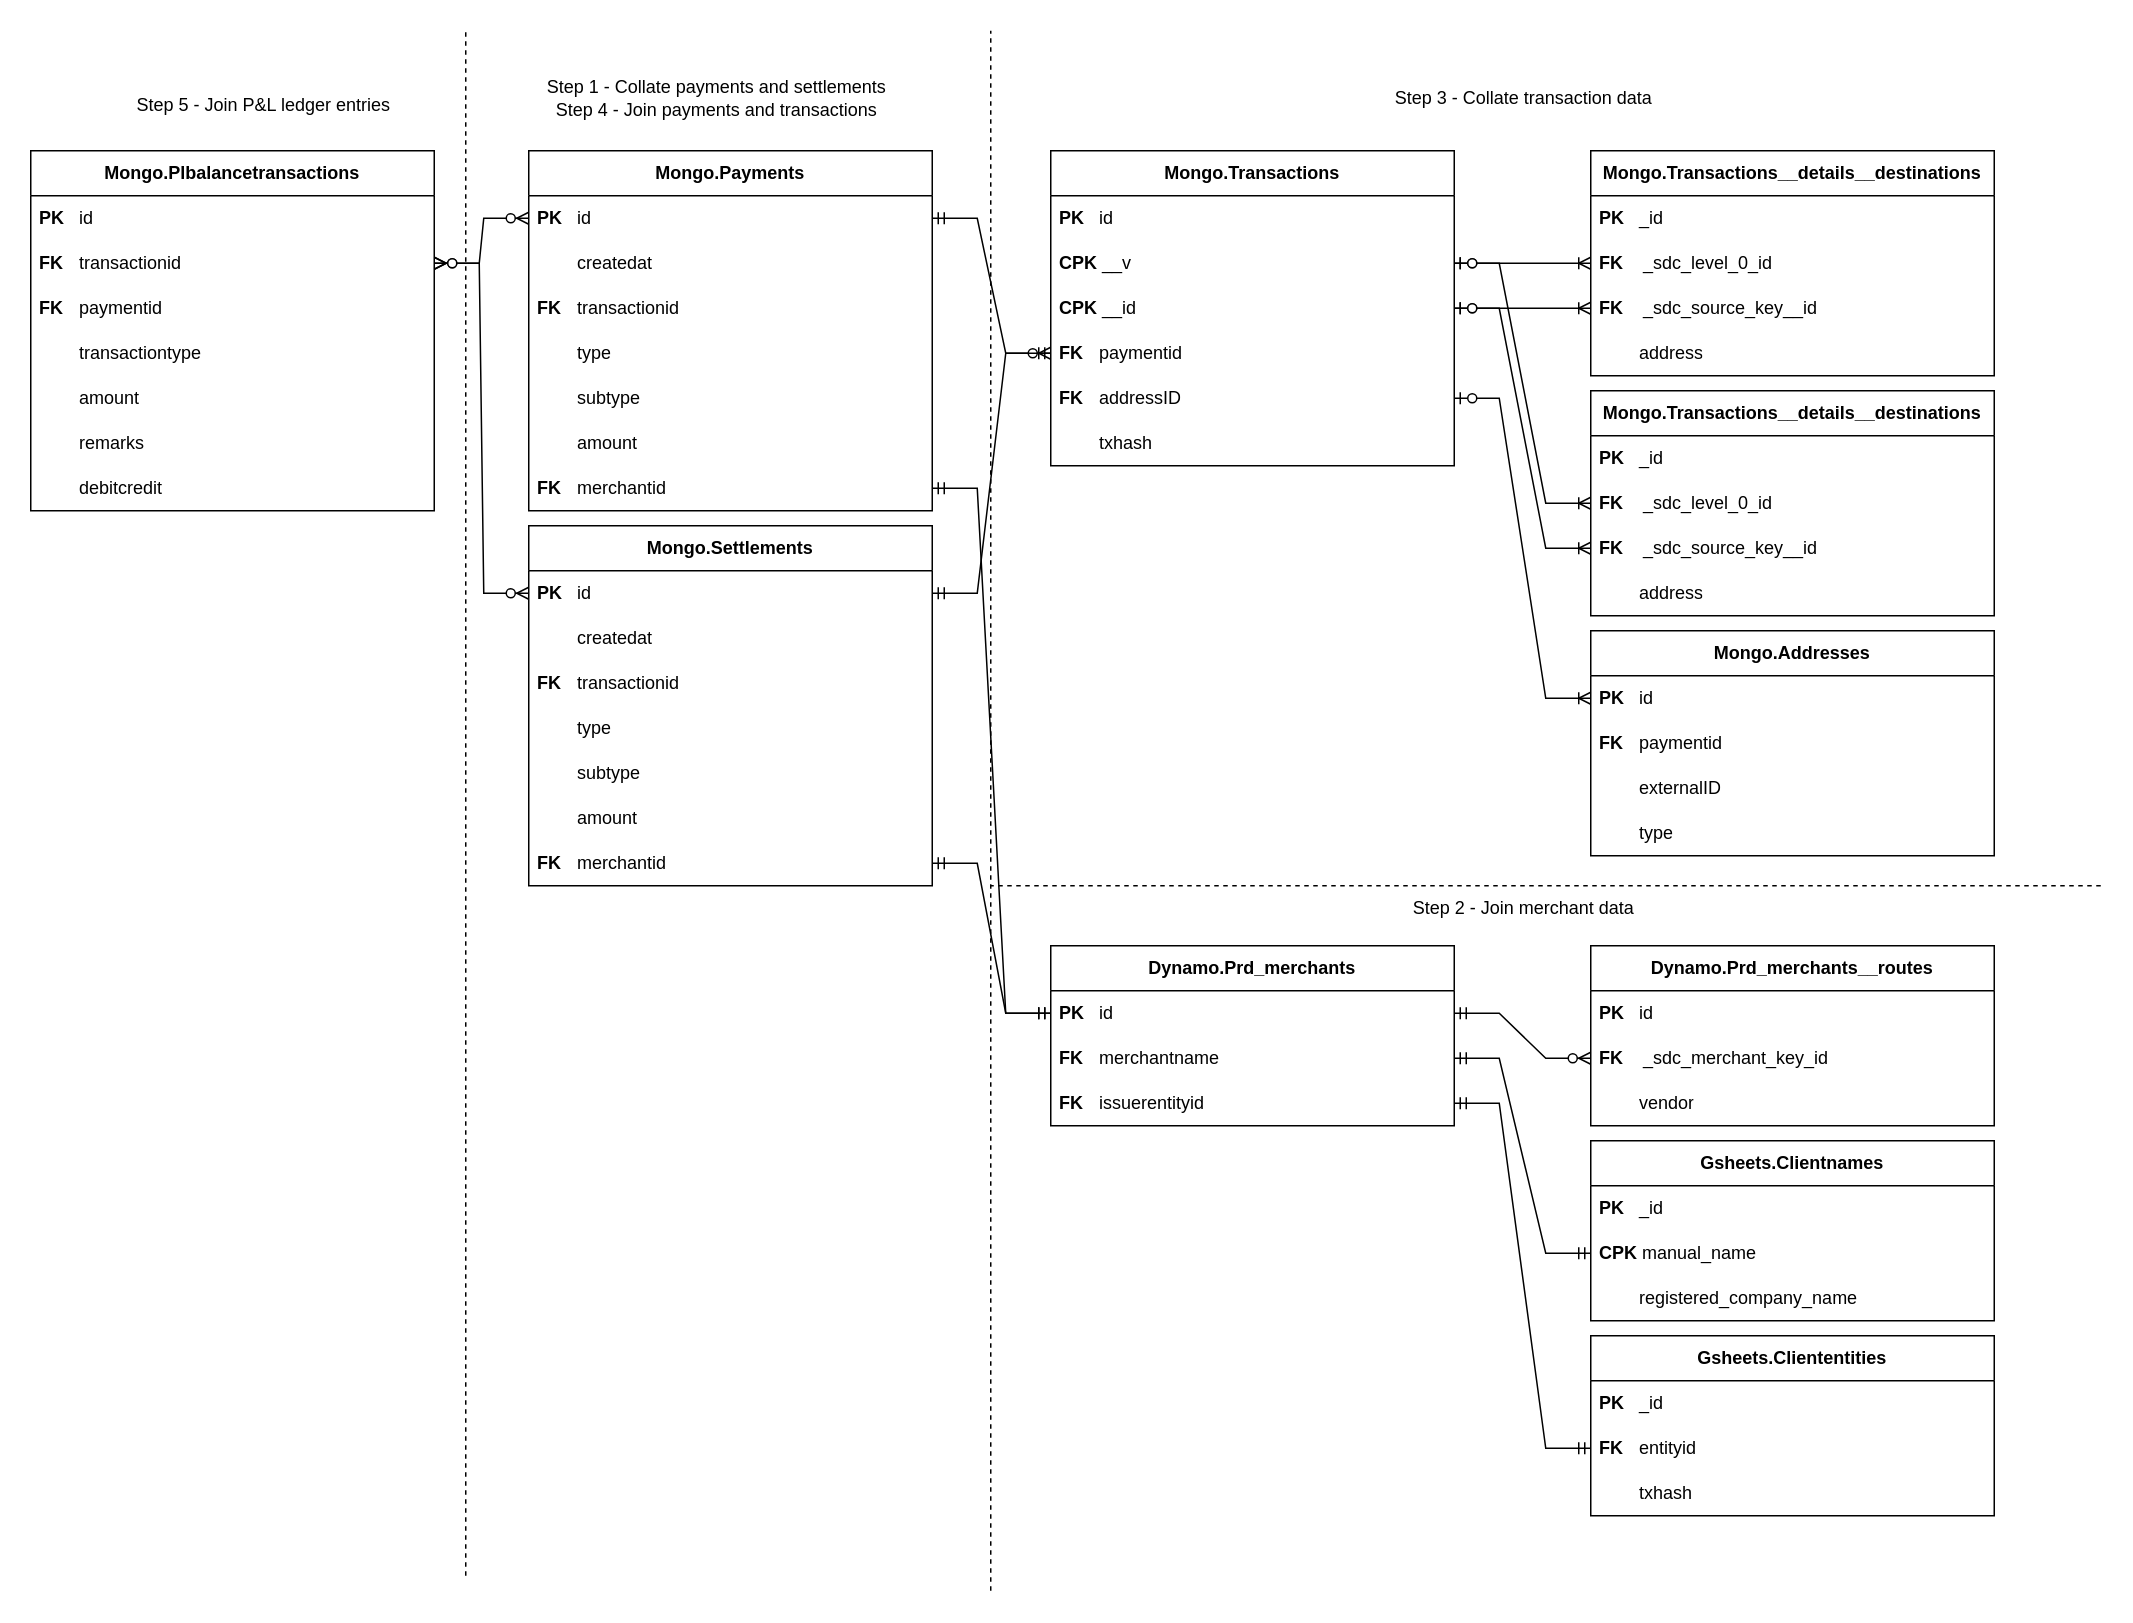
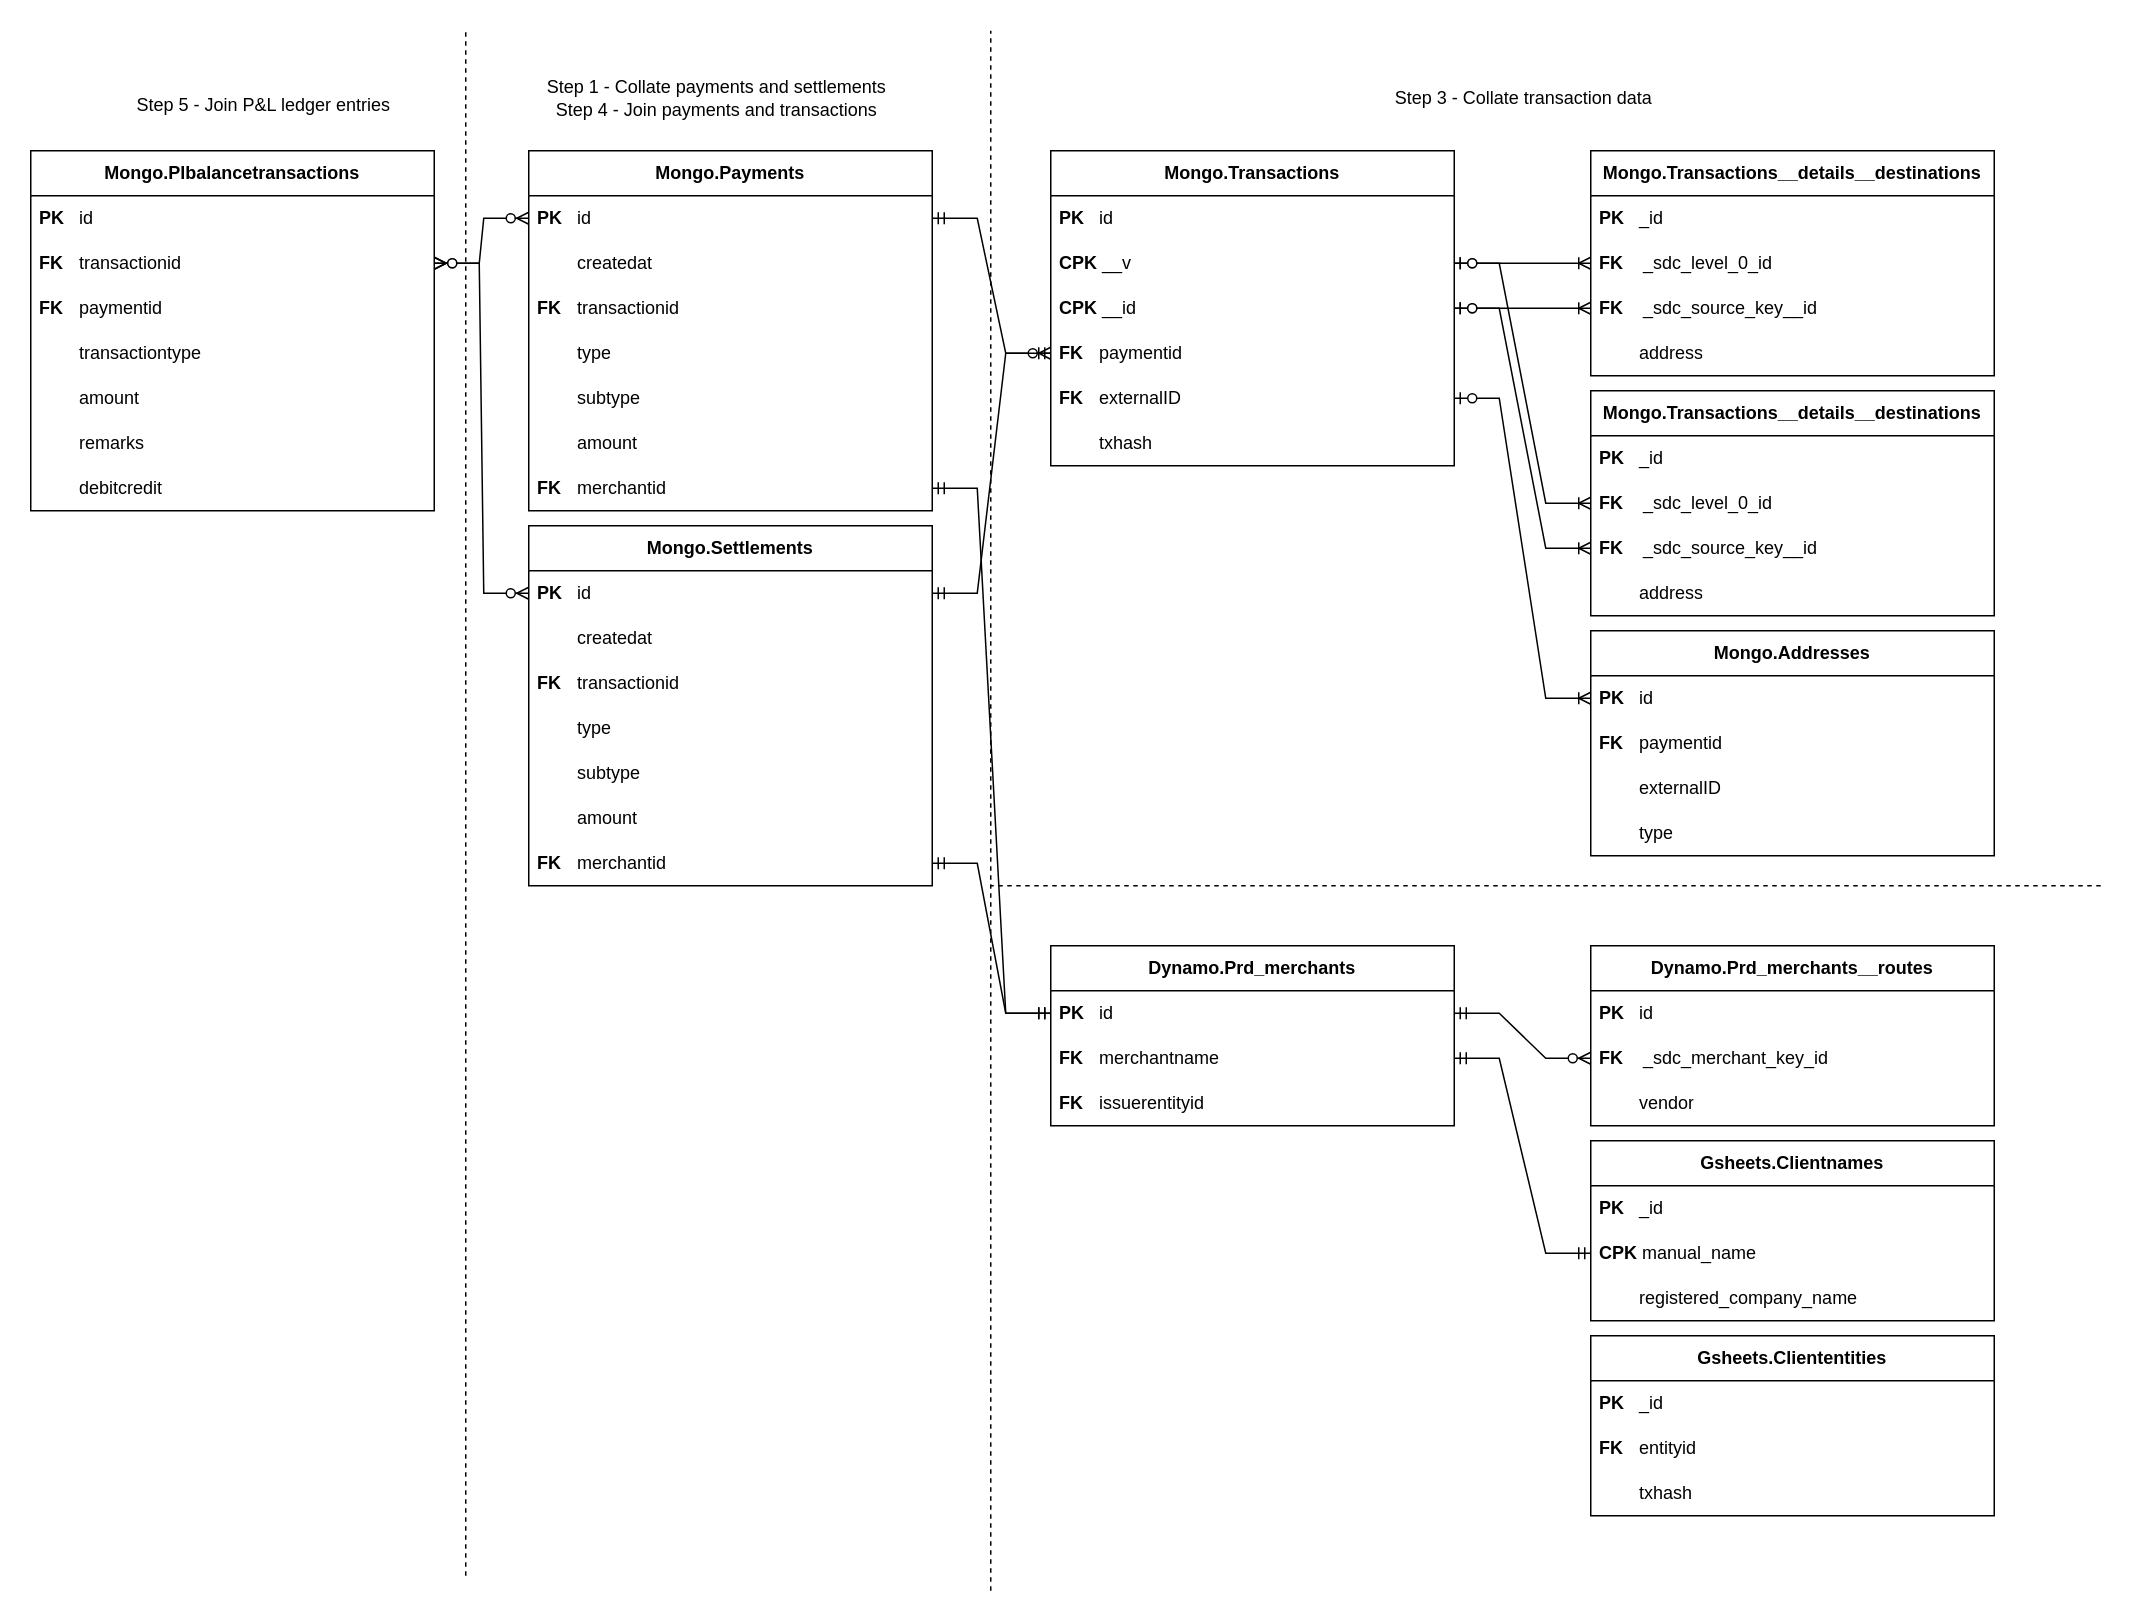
- <mxCell id="23" value="&lt;b&gt;FK&lt;/b&gt;&lt;span style=&quot;white-space: pre;&quot;&gt;&#09;&lt;/span&gt;addressID" style="text;strokeColor=none;fillColor=none;align=left;verticalAlign=middle;spacingLeft=4;spacingRight=4;overflow=hidden;points=[[0,0.5],[1,0.5]];portConstraint=eastwest;rotatable=0;whiteSpace=wrap;html=1;" vertex="1" parent="18"><mxGeometry y="150" width="269" height="30" as="geometry" /></mxCell>
+ <mxCell id="23" value="&lt;b&gt;FK&lt;/b&gt;&lt;span style=&quot;white-space: pre;&quot;&gt;&#09;&lt;/span&gt;externalID" style="text;strokeColor=none;fillColor=none;align=left;verticalAlign=middle;spacingLeft=4;spacingRight=4;overflow=hidden;points=[[0,0.5],[1,0.5]];portConstraint=eastwest;rotatable=0;whiteSpace=wrap;html=1;" vertex="1" parent="18"><mxGeometry y="150" width="269" height="30" as="geometry" /></mxCell>
- <mxCell id="81" value="Step 2 - Join merchant data" style="text;html=1;align=center;verticalAlign=middle;resizable=0;points=[];autosize=1;strokeColor=none;fillColor=none;" vertex="1" parent="1"><mxGeometry x="930" y="590" width="170" height="30" as="geometry" /></mxCell>
- <mxCell id="56" value="" style="edgeStyle=entityRelationEdgeStyle;fontSize=12;html=1;endArrow=ERmandOne;startArrow=ERmandOne;rounded=0;entryX=0;entryY=0.5;entryDx=0;entryDy=0;exitX=1;exitY=0.5;exitDx=0;exitDy=0;" edge="1" parent="1" source="38" target="45"><mxGeometry width="100" height="100" relative="1" as="geometry"><mxPoint x="901" y="700" as="sourcePoint" /><mxPoint x="1001" y="600" as="targetPoint" /><Array as="points"><mxPoint x="1021" y="740" /><mxPoint x="1041" y="890" /><mxPoint x="1001" y="865" /></Array></mxGeometry></mxCell>
